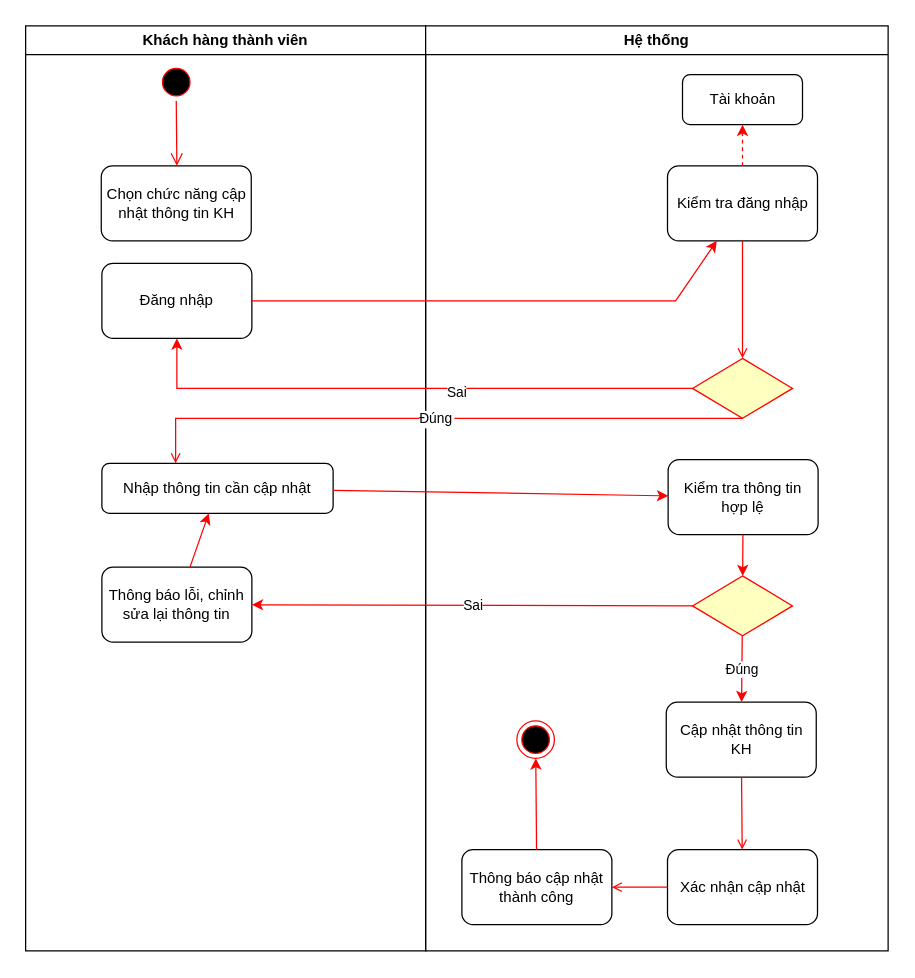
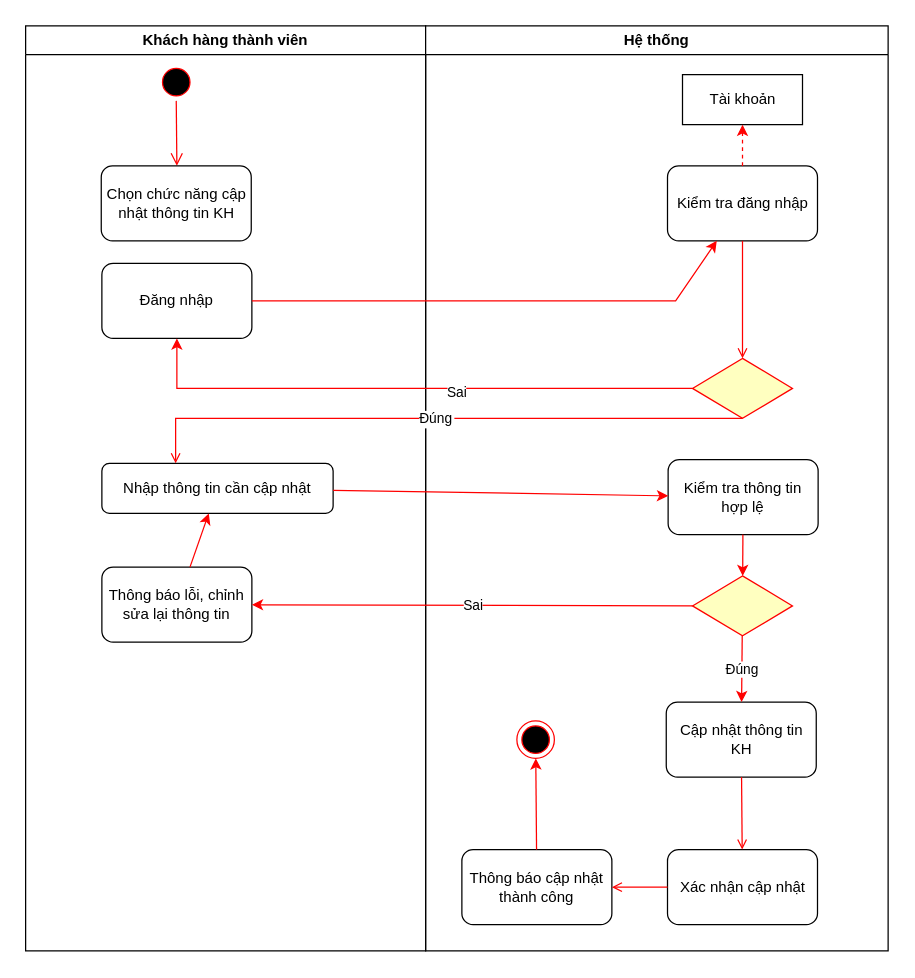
- <mxCell id="16" value="Tài khoản" style="whiteSpace=wrap;html=1;rounded=1;" parent="10" vertex="1"><mxGeometry x="205.5" y="39" width="96" height="40" as="geometry" /></mxCell>
+ <mxCell id="16" value="Tài khoản" style="rounded=0;whiteSpace=wrap;html=1;" parent="10" vertex="1"><mxGeometry x="205.5" y="39" width="96" height="40" as="geometry" /></mxCell>
